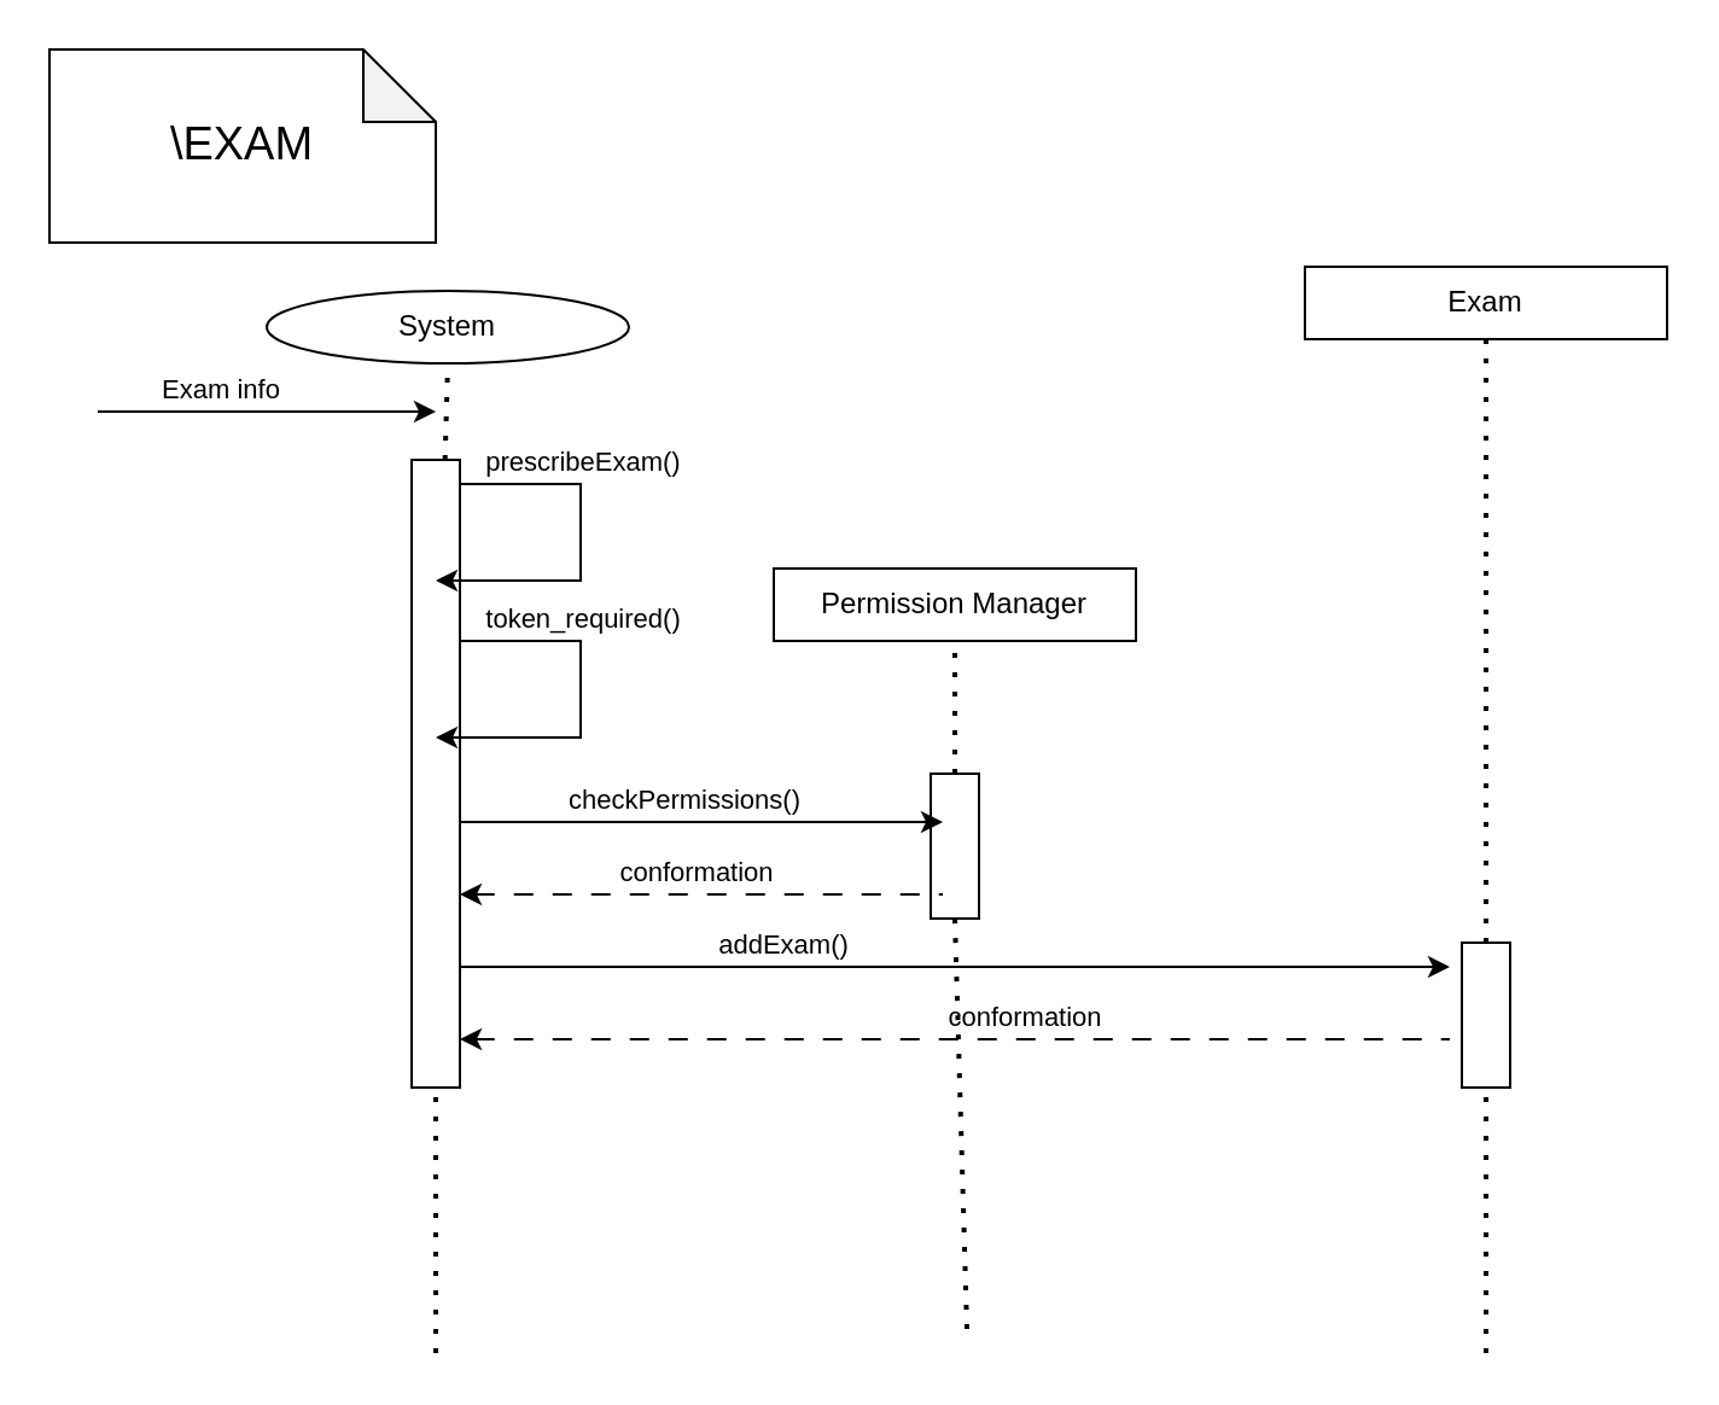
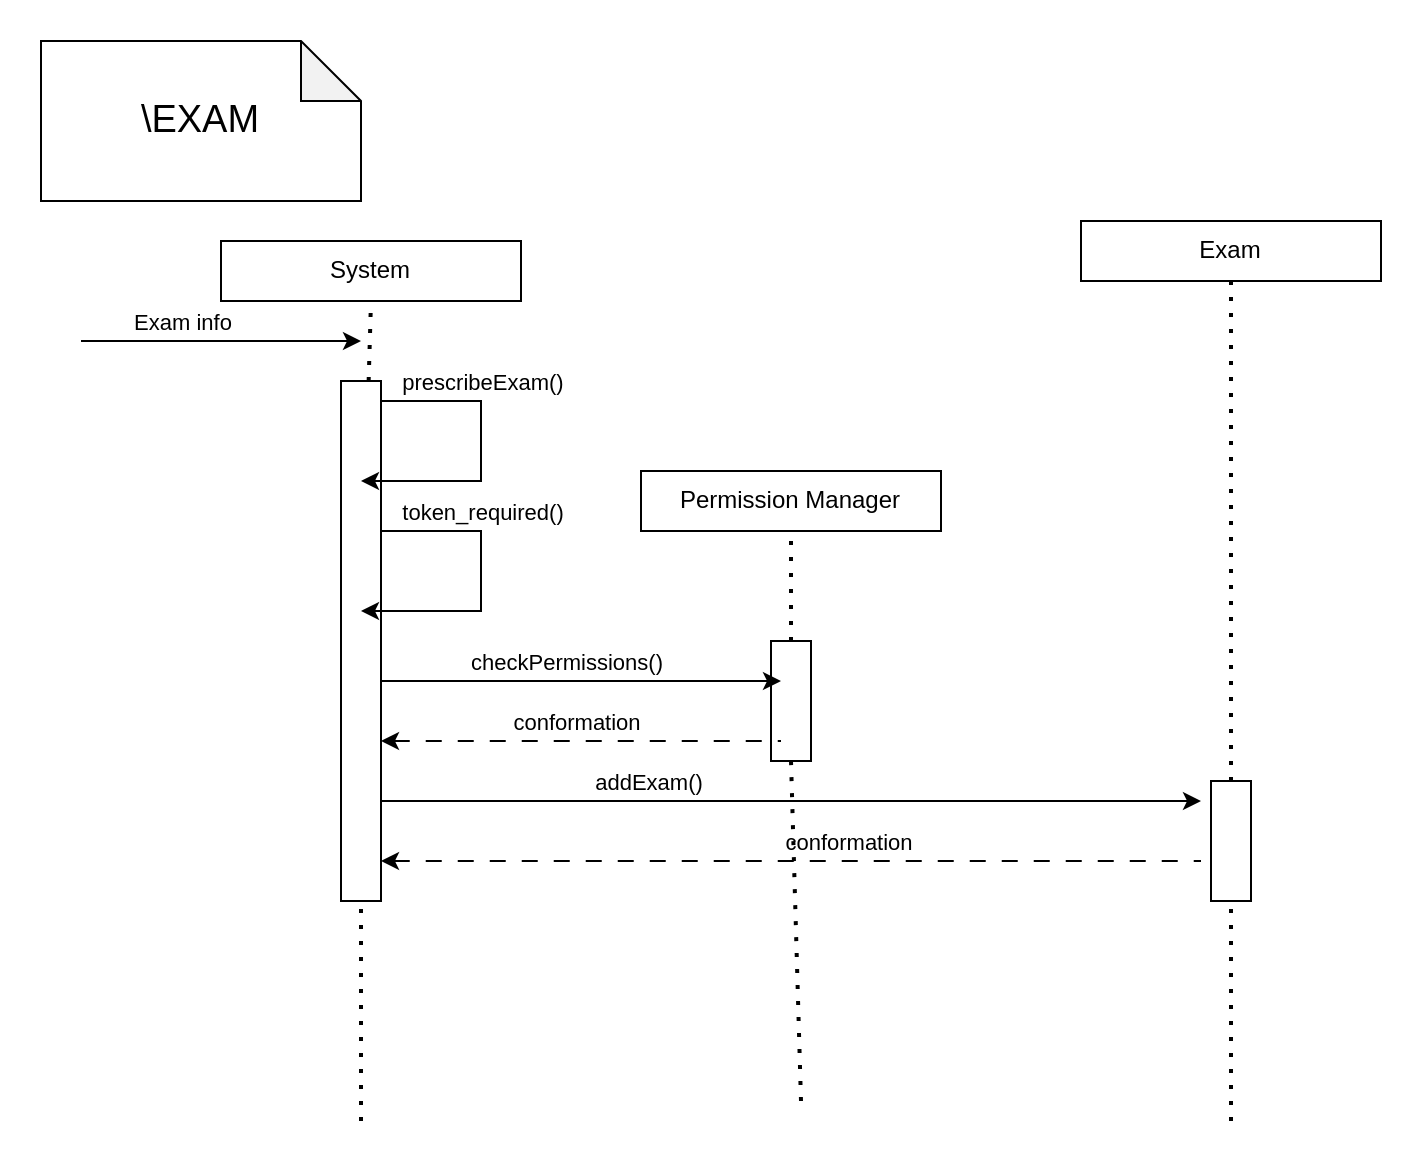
- <mxCell id="4" value="System" style="ellipse;whiteSpace=wrap;html=1;" vertex="1" parent="1"><mxGeometry x="110" y="120" width="150" height="30" as="geometry" /></mxCell>
+ <mxCell id="4" value="System" style="rounded=0;whiteSpace=wrap;html=1;" vertex="1" parent="1"><mxGeometry x="110" y="120" width="150" height="30" as="geometry" /></mxCell>
